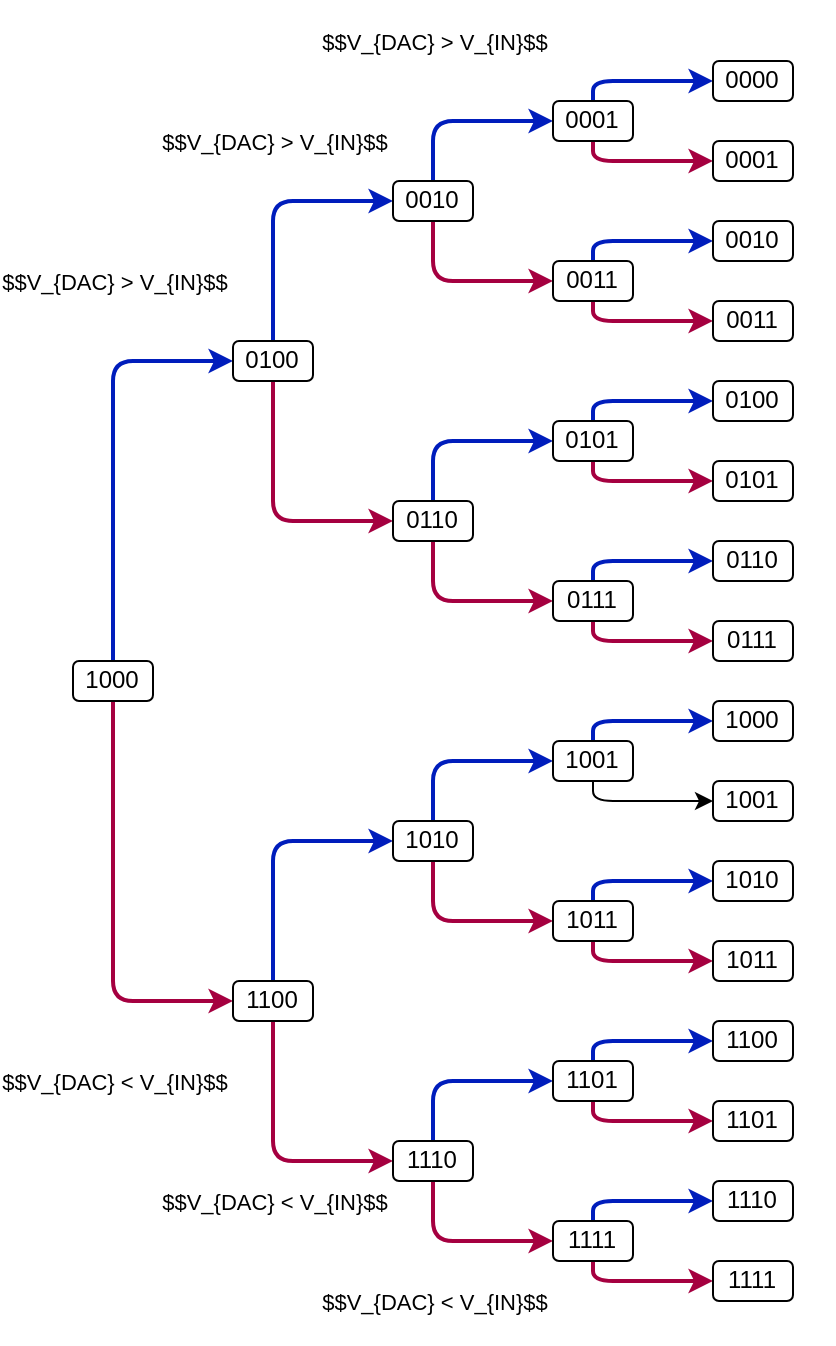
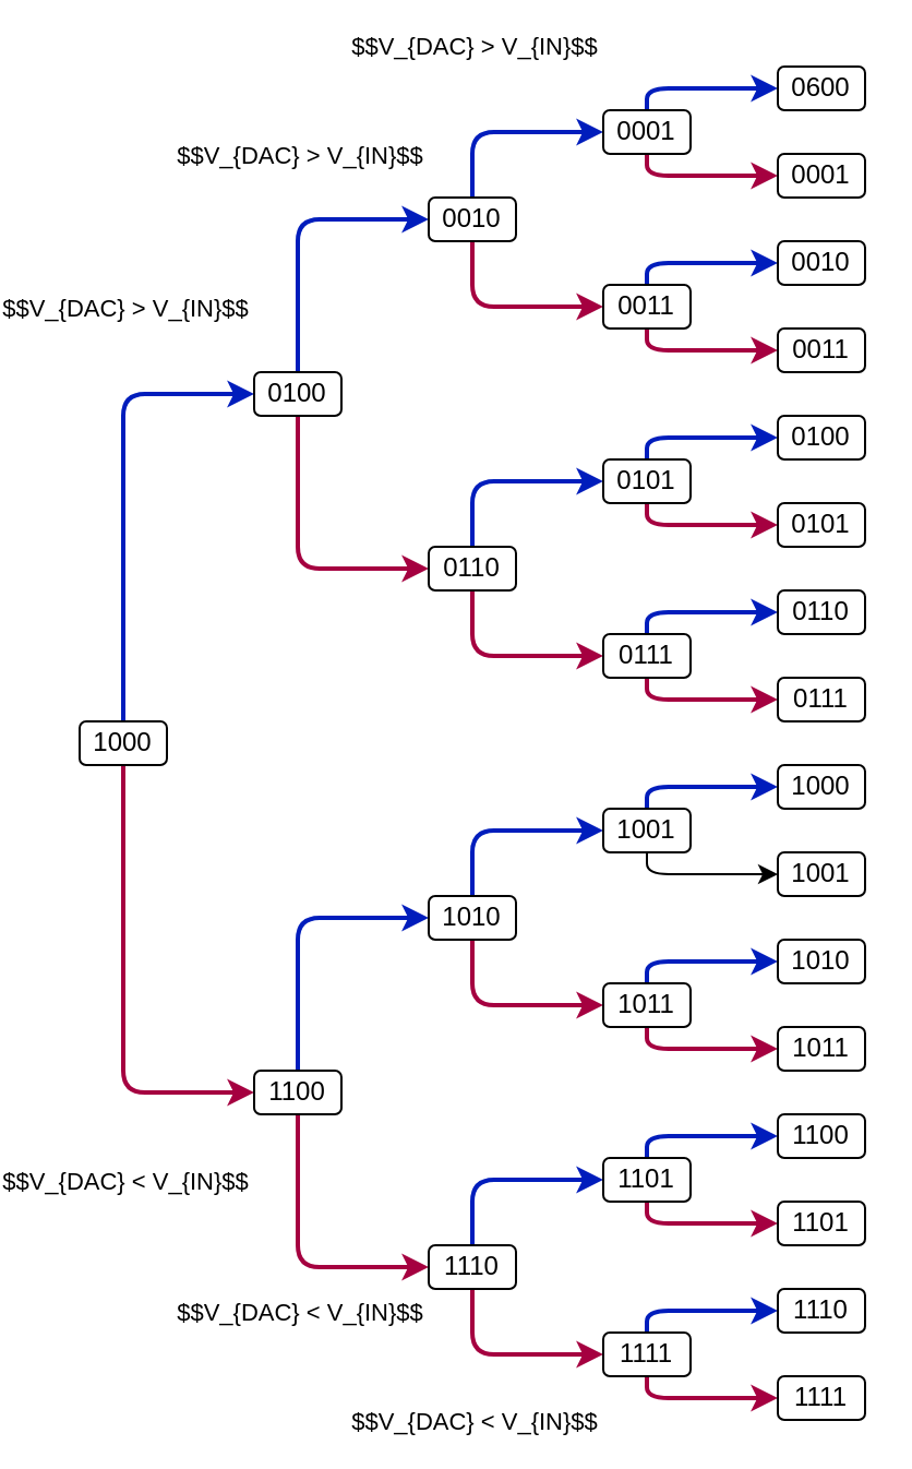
- <mxCell id="53" value="0000" style="rounded=1;whiteSpace=wrap;html=1;labelBackgroundColor=none;" vertex="1" parent="1"><mxGeometry x="340" y="30" width="40" height="20" as="geometry" /></mxCell>
+ <mxCell id="53" value="0600" style="rounded=1;whiteSpace=wrap;html=1;labelBackgroundColor=none;" vertex="1" parent="1"><mxGeometry x="340" y="30" width="40" height="20" as="geometry" /></mxCell>
